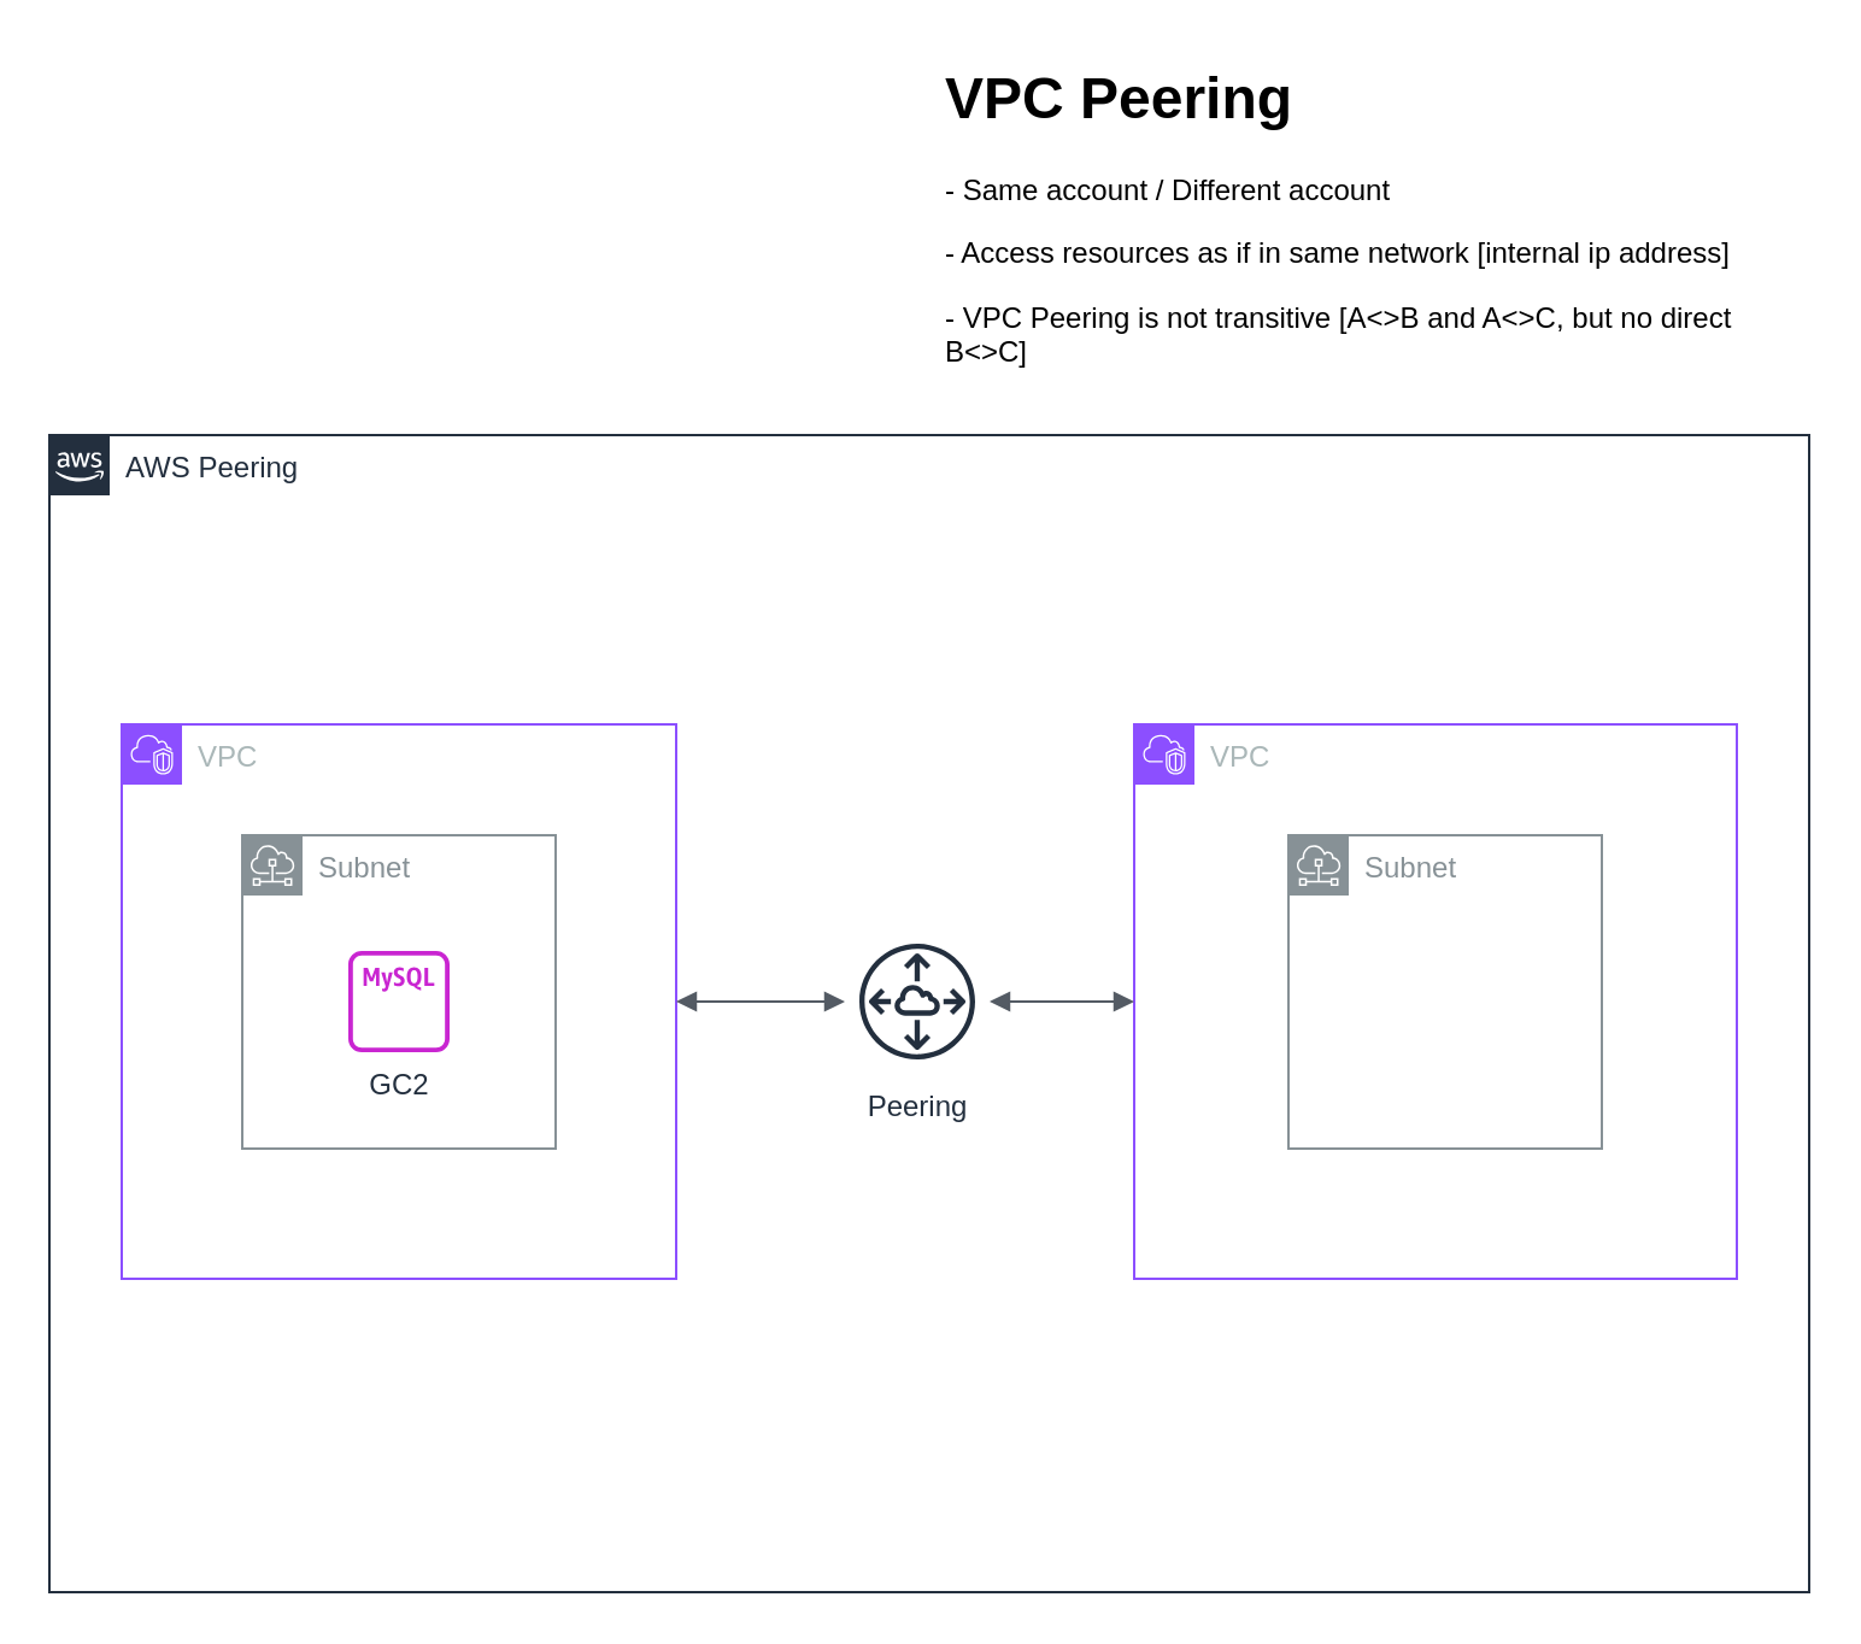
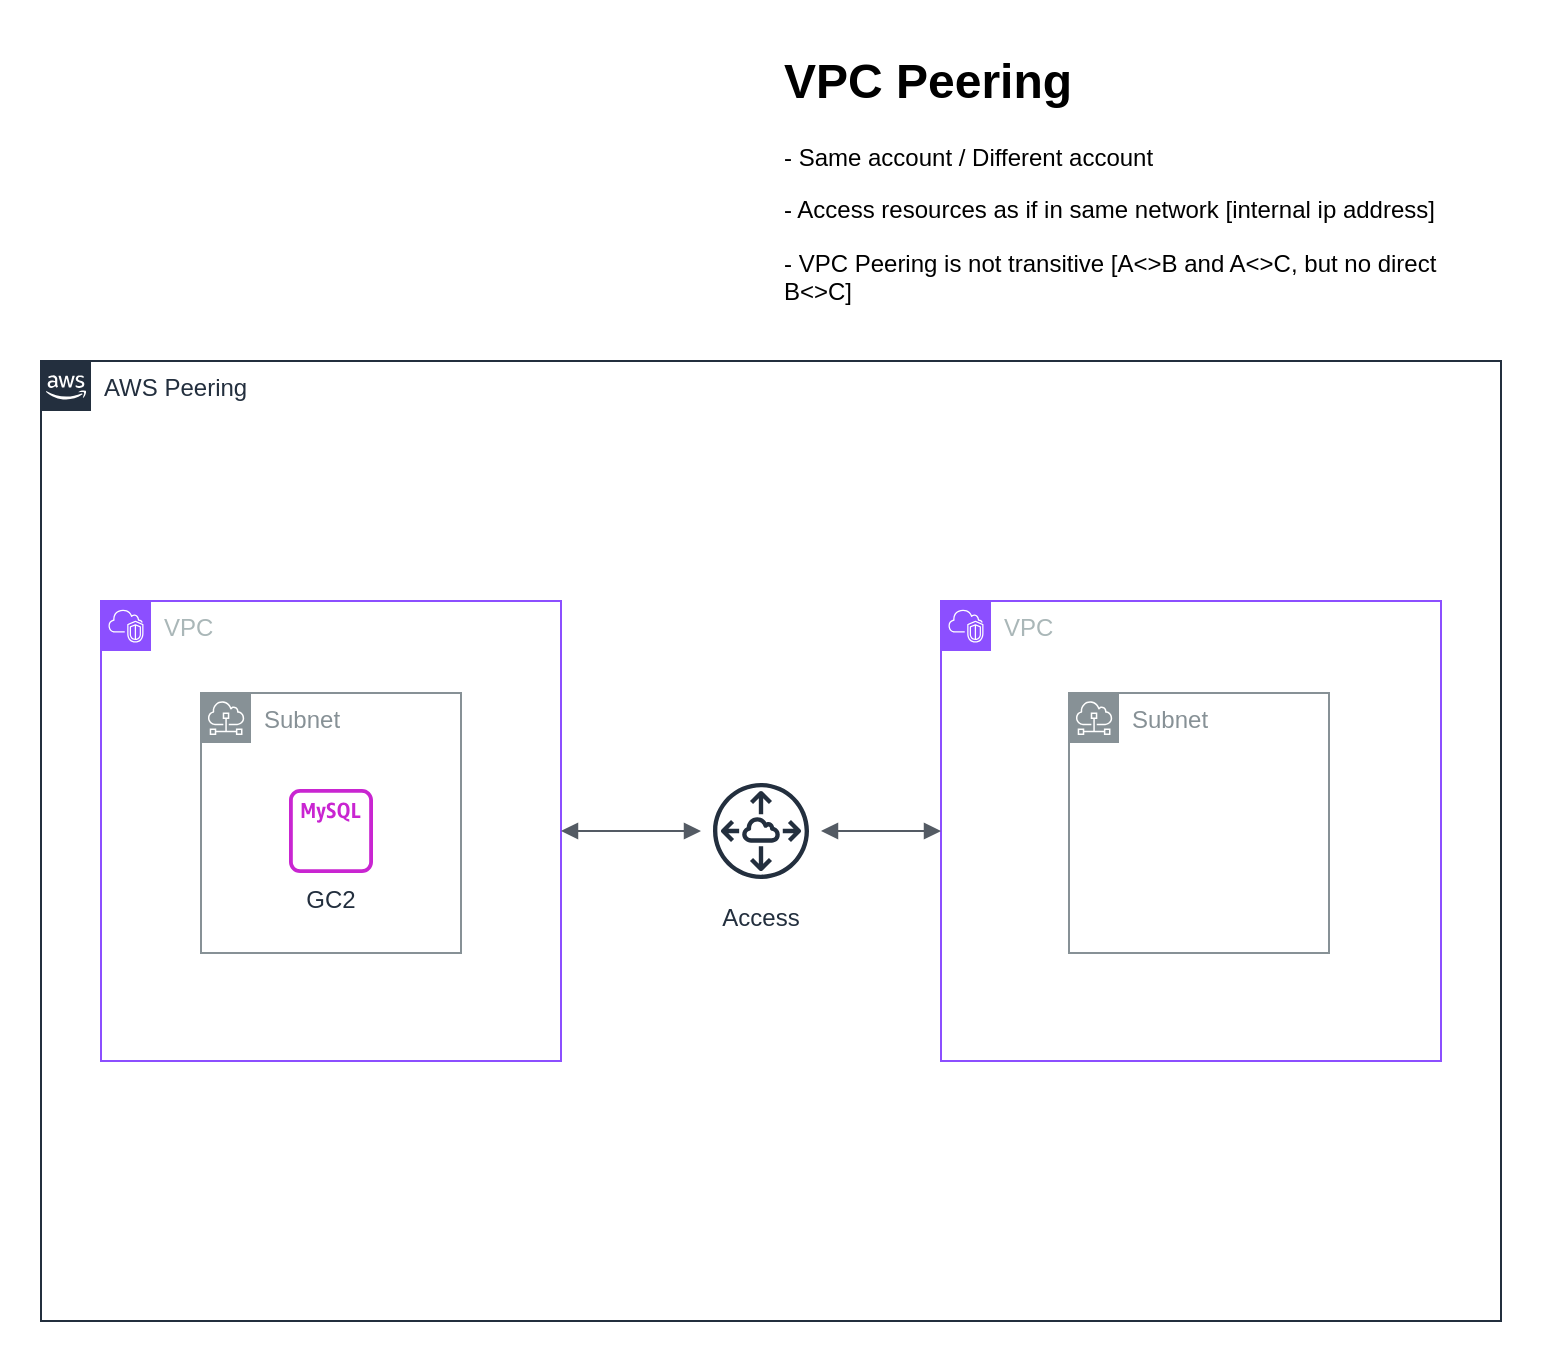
- <mxCell id="8" value="Peering" style="sketch=0;outlineConnect=0;fontColor=#232F3E;gradientColor=none;strokeColor=#232F3E;fillColor=#ffffff;dashed=0;verticalLabelPosition=bottom;verticalAlign=top;align=center;html=1;fontSize=12;fontStyle=0;aspect=fixed;shape=mxgraph.aws4.resourceIcon;resIcon=mxgraph.aws4.peering;" vertex="1" parent="2"><mxGeometry x="330" y="205" width="60" height="60" as="geometry" /></mxCell>
+ <mxCell id="8" value="Access" style="sketch=0;outlineConnect=0;fontColor=#232F3E;gradientColor=none;strokeColor=#232F3E;fillColor=#ffffff;dashed=0;verticalLabelPosition=bottom;verticalAlign=top;align=center;html=1;fontSize=12;fontStyle=0;aspect=fixed;shape=mxgraph.aws4.resourceIcon;resIcon=mxgraph.aws4.peering;" vertex="1" parent="2"><mxGeometry x="330" y="205" width="60" height="60" as="geometry" /></mxCell>
